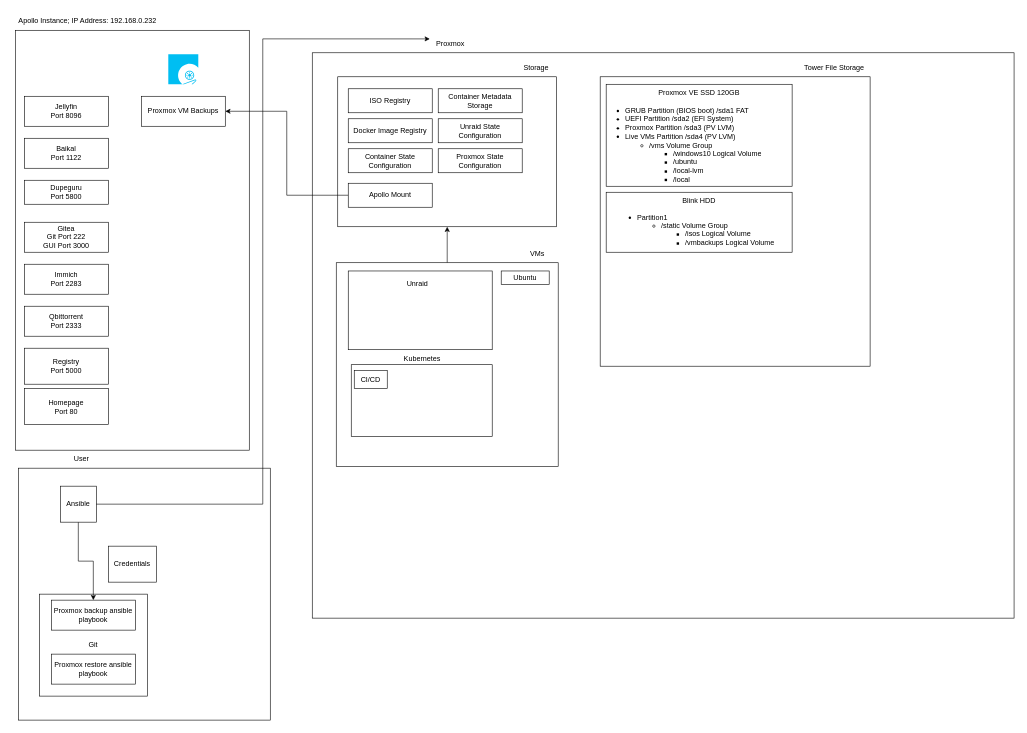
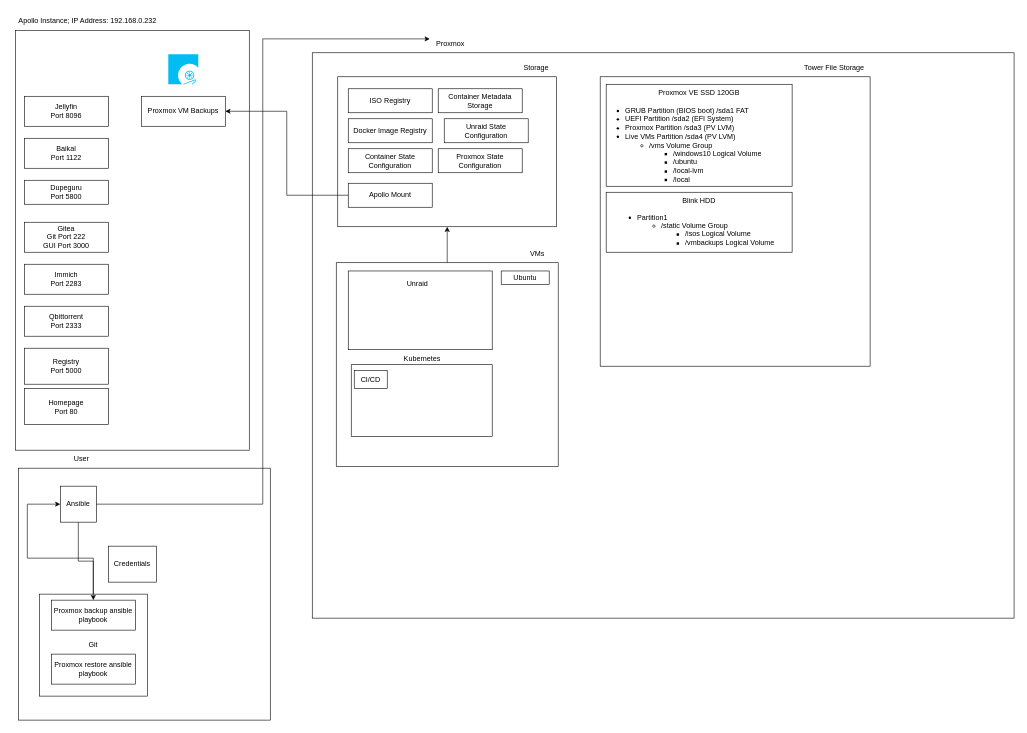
- <mxCell id="35" value="Unraid State Configuration" style="rounded=0;whiteSpace=wrap;html=1;" parent="1" vertex="1"><mxGeometry x="730" y="197.5" width="140" height="40" as="geometry" /></mxCell>
+ <mxCell id="35" value="Unraid State Configuration" style="rounded=0;whiteSpace=wrap;html=1;" parent="1" vertex="1"><mxGeometry x="740" y="197.5" width="140" height="40" as="geometry" /></mxCell>
+ <mxCell id="14" style="edgeStyle=orthogonalEdgeStyle;rounded=0;orthogonalLoop=1;jettySize=auto;html=1;entryX=0;entryY=0.5;entryDx=0;entryDy=0;" parent="1" source="15" target="17" edge="1"><mxGeometry relative="1" as="geometry" /></mxCell>
